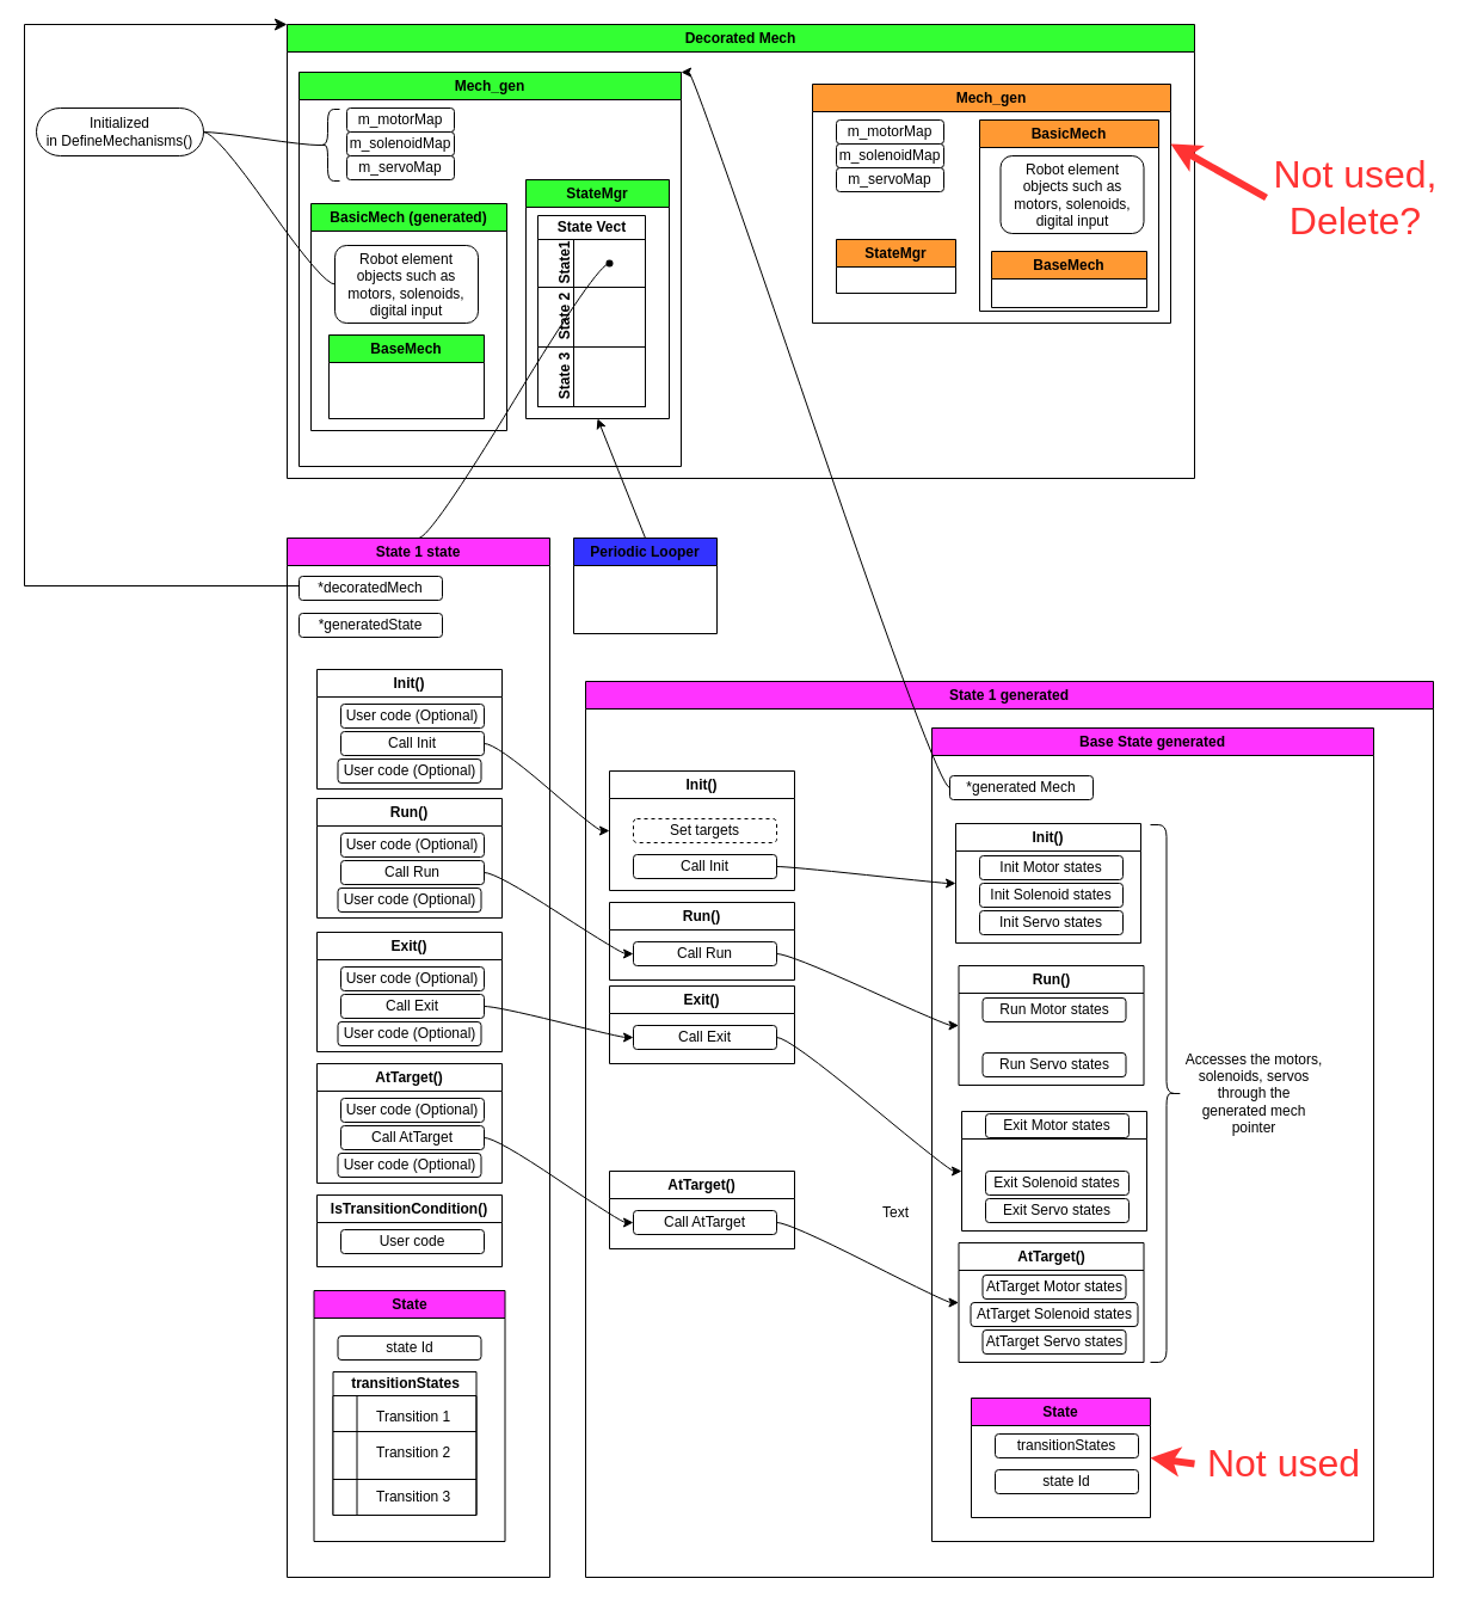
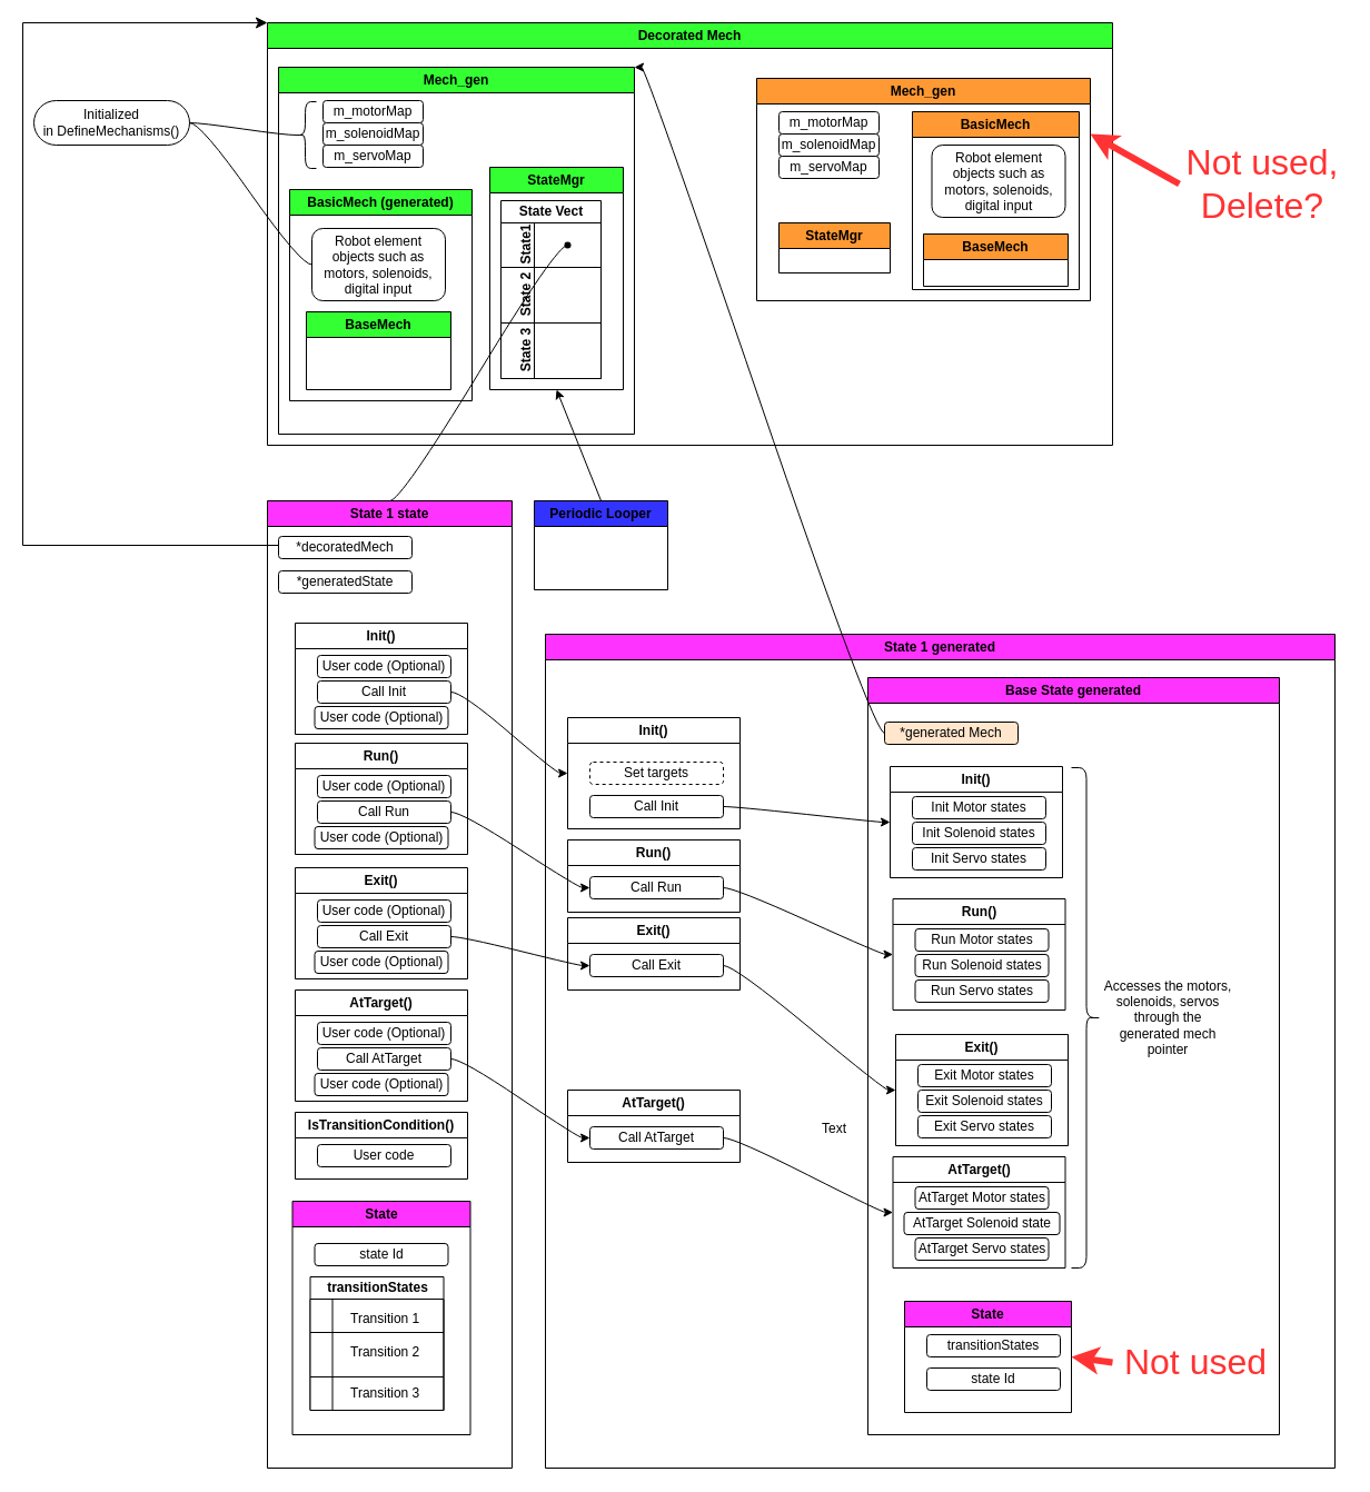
- <mxCell id="64" value="*generated Mech" style="rounded=1;whiteSpace=wrap;html=1;" vertex="1" parent="60"><mxGeometry x="15" y="40" width="120" height="20" as="geometry" /></mxCell>
+ <mxCell id="64" value="*generated Mech" style="rounded=1;whiteSpace=wrap;html=1;fillColor=#ffe6cc;" vertex="1" parent="60"><mxGeometry x="15" y="40" width="120" height="20" as="geometry" /></mxCell>
+ <mxCell id="75" value="Run Solenoid states" style="rounded=1;whiteSpace=wrap;html=1;" vertex="1" parent="73"><mxGeometry x="20" y="50" width="120" height="20" as="geometry" /></mxCell>
- <mxCell id="70" value="Exit Motor states" style="rounded=1;whiteSpace=wrap;html=1;" vertex="1" parent="69"><mxGeometry x="20" y="2" width="120" height="20" as="geometry" /></mxCell>
+ <mxCell id="70" value="Exit Motor states" style="rounded=1;whiteSpace=wrap;html=1;" vertex="1" parent="69"><mxGeometry x="20" y="27" width="120" height="20" as="geometry" /></mxCell>
- <mxCell id="79" value="AtTarget&amp;nbsp;Solenoid states" style="rounded=1;whiteSpace=wrap;html=1;" vertex="1" parent="77"><mxGeometry x="10" y="50" width="140" height="20" as="geometry" /></mxCell>
+ <mxCell id="79" value="AtTarget&amp;nbsp;Solenoid state" style="rounded=1;whiteSpace=wrap;html=1;" vertex="1" parent="77"><mxGeometry x="10" y="50" width="140" height="20" as="geometry" /></mxCell>
